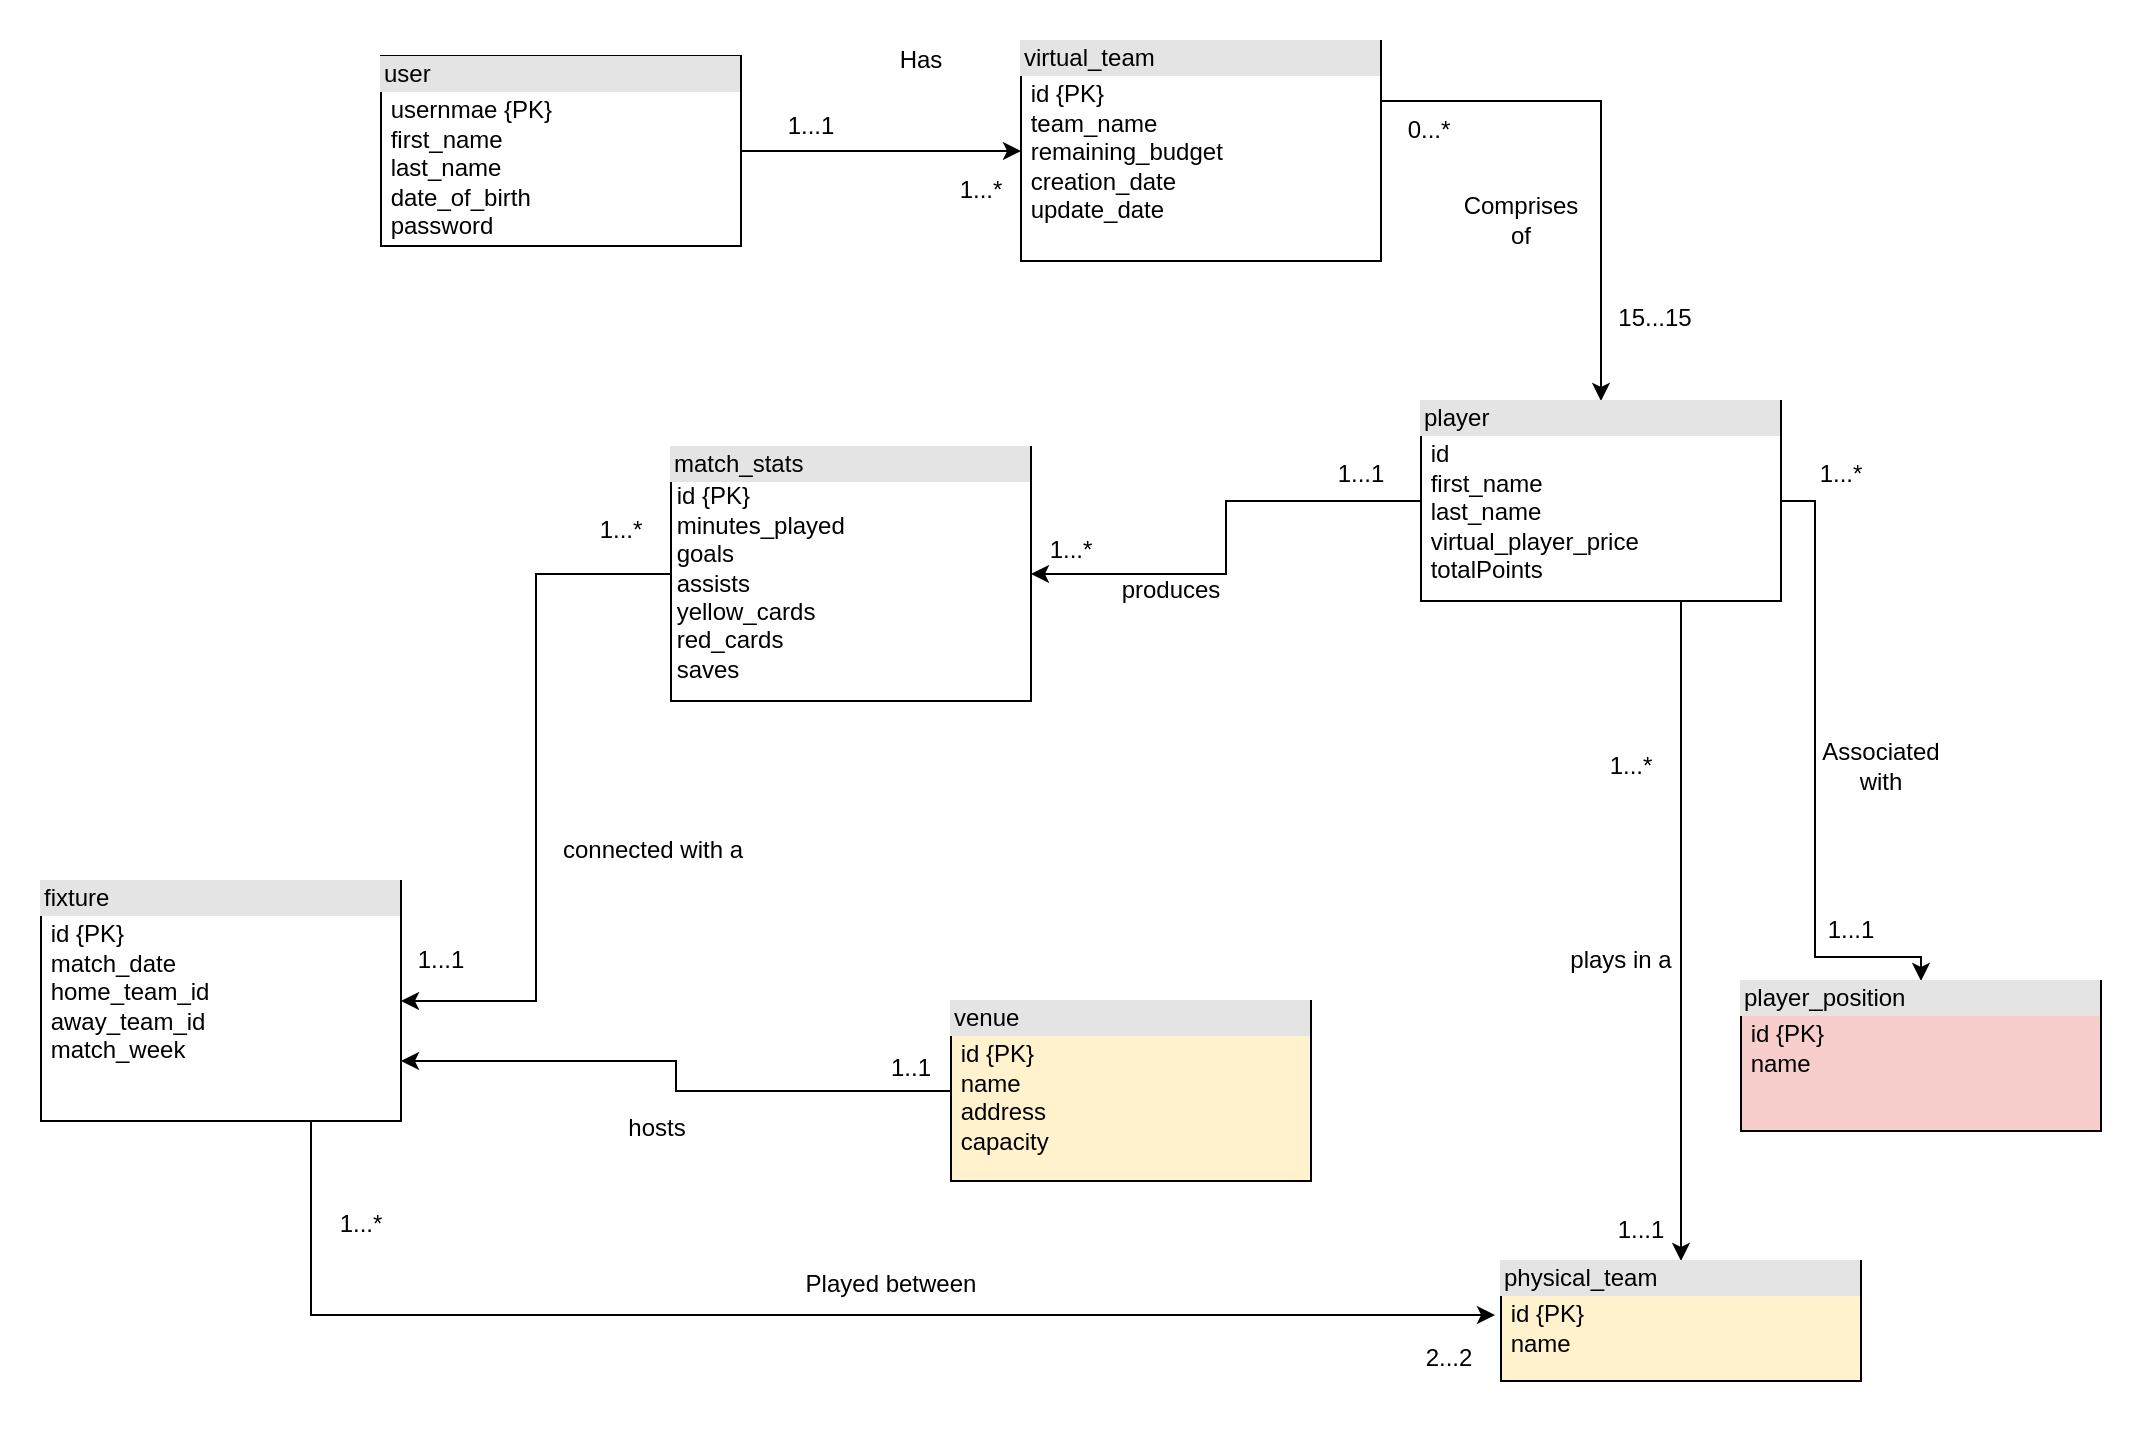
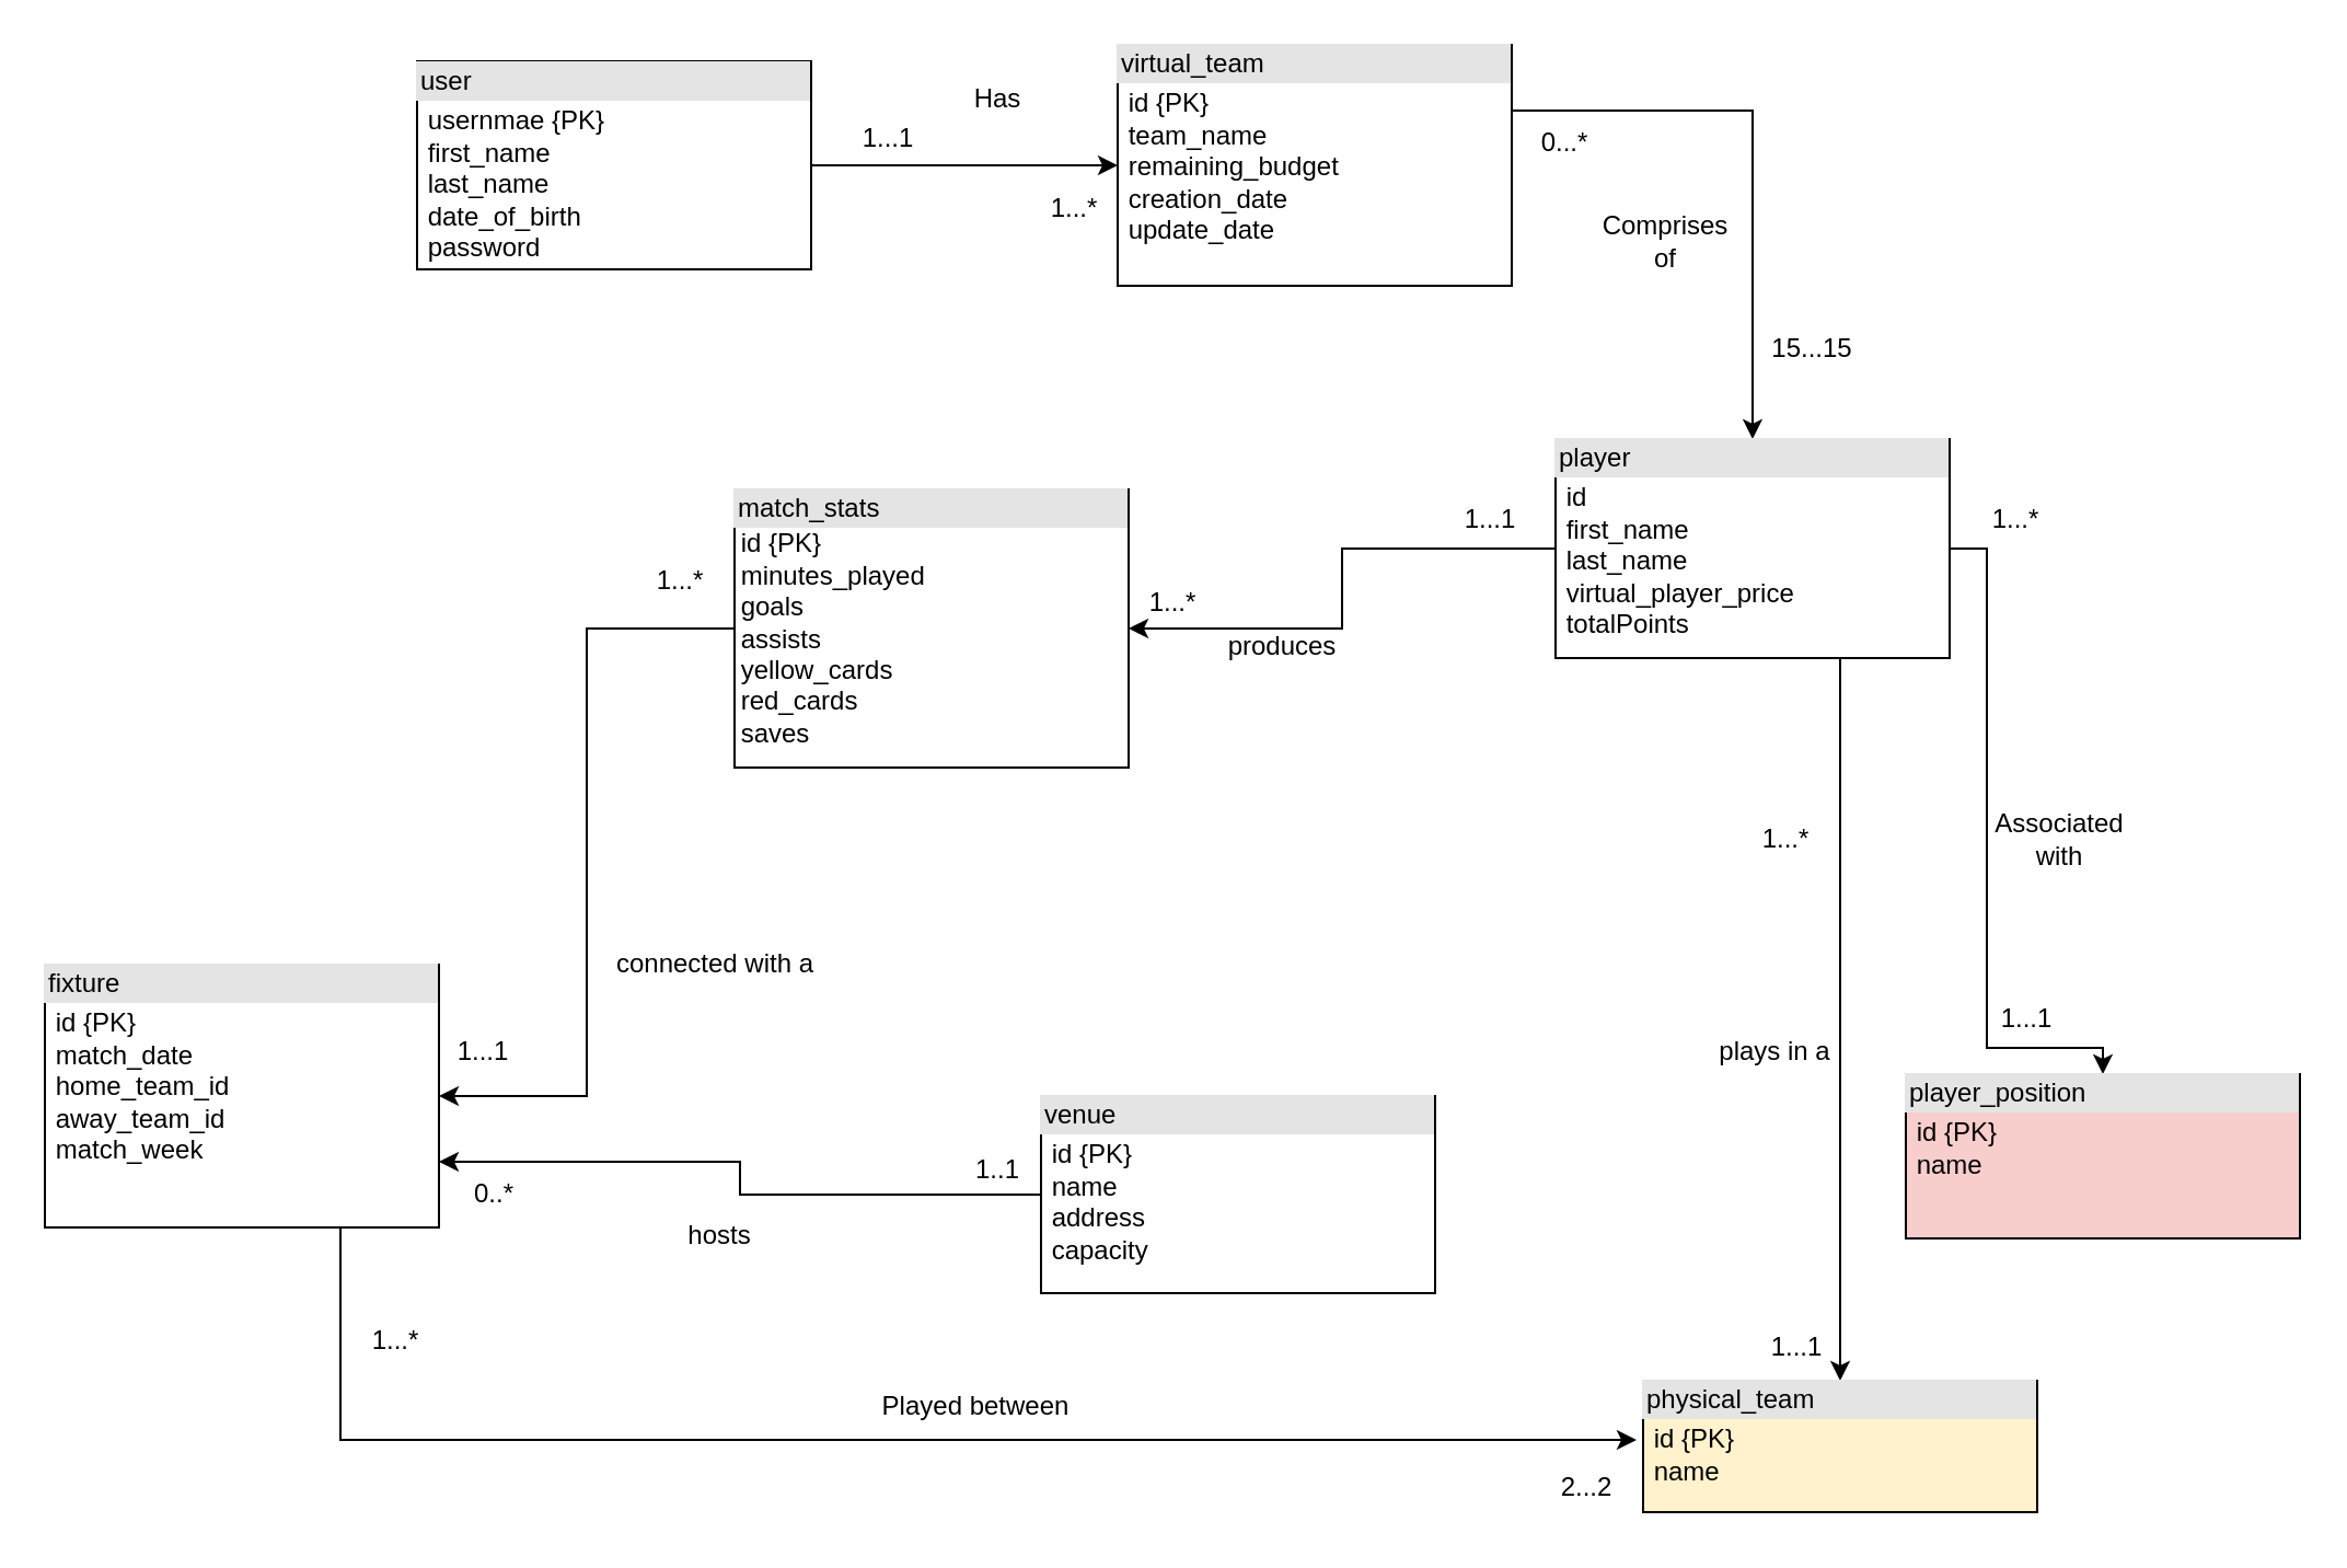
- <mxCell id="16" value="Has" style="text;html=1;align=center;verticalAlign=middle;resizable=0;points=[];autosize=1;strokeColor=none;fillColor=none;" parent="1" vertex="1"><mxGeometry x="440" y="15" width="40" height="30" as="geometry" /></mxCell>
+ <mxCell id="16" value="Has" style="text;html=1;align=center;verticalAlign=middle;resizable=0;points=[];autosize=1;strokeColor=none;fillColor=none;" parent="1" vertex="1"><mxGeometry x="435" y="30" width="40" height="30" as="geometry" /></mxCell>
- <mxCell id="33" value="connected with a" style="text;html=1;align=center;verticalAlign=middle;resizable=0;points=[];autosize=1;strokeColor=none;fillColor=none;" parent="1" vertex="1"><mxGeometry x="271" y="410" width="110" height="30" as="geometry" /></mxCell>
+ <mxCell id="33" value="connected with a" style="text;html=1;align=center;verticalAlign=middle;resizable=0;points=[];autosize=1;strokeColor=none;fillColor=none;" parent="1" vertex="1"><mxGeometry x="271" y="425" width="110" height="30" as="geometry" /></mxCell>
+ <mxCell id="42" value="0..*" style="text;html=1;align=center;verticalAlign=middle;resizable=0;points=[];autosize=1;strokeColor=none;fillColor=none;" vertex="1" parent="1"><mxGeometry x="205" y="530" width="40" height="30" as="geometry" /></mxCell>
- <mxCell id="39" value="&lt;div style=&quot;box-sizing:border-box;width:100%;background:#e4e4e4;padding:2px;&quot;&gt;venue&lt;/div&gt;&lt;table style=&quot;width:100%;font-size:1em;&quot; cellpadding=&quot;2&quot; cellspacing=&quot;0&quot;&gt;&lt;tbody&gt;&lt;tr&gt;&lt;td&gt;&amp;nbsp;id {PK}&lt;br&gt;&amp;nbsp;name&lt;br&gt;&amp;nbsp;address&lt;br&gt;&amp;nbsp;capacity&lt;/td&gt;&lt;td&gt;&lt;br&gt;&lt;/td&gt;&lt;/tr&gt;&lt;/tbody&gt;&lt;/table&gt;" style="verticalAlign=top;align=left;overflow=fill;html=1;whiteSpace=wrap;fillColor=#fff2cc;" parent="1" vertex="1"><mxGeometry x="475" y="500" width="180" height="90" as="geometry" /></mxCell>
+ <mxCell id="39" value="&lt;div style=&quot;box-sizing:border-box;width:100%;background:#e4e4e4;padding:2px;&quot;&gt;venue&lt;/div&gt;&lt;table style=&quot;width:100%;font-size:1em;&quot; cellpadding=&quot;2&quot; cellspacing=&quot;0&quot;&gt;&lt;tbody&gt;&lt;tr&gt;&lt;td&gt;&amp;nbsp;id {PK}&lt;br&gt;&amp;nbsp;name&lt;br&gt;&amp;nbsp;address&lt;br&gt;&amp;nbsp;capacity&lt;/td&gt;&lt;td&gt;&lt;br&gt;&lt;/td&gt;&lt;/tr&gt;&lt;/tbody&gt;&lt;/table&gt;" style="verticalAlign=top;align=left;overflow=fill;html=1;whiteSpace=wrap;" parent="1" vertex="1"><mxGeometry x="475" y="500" width="180" height="90" as="geometry" /></mxCell>
